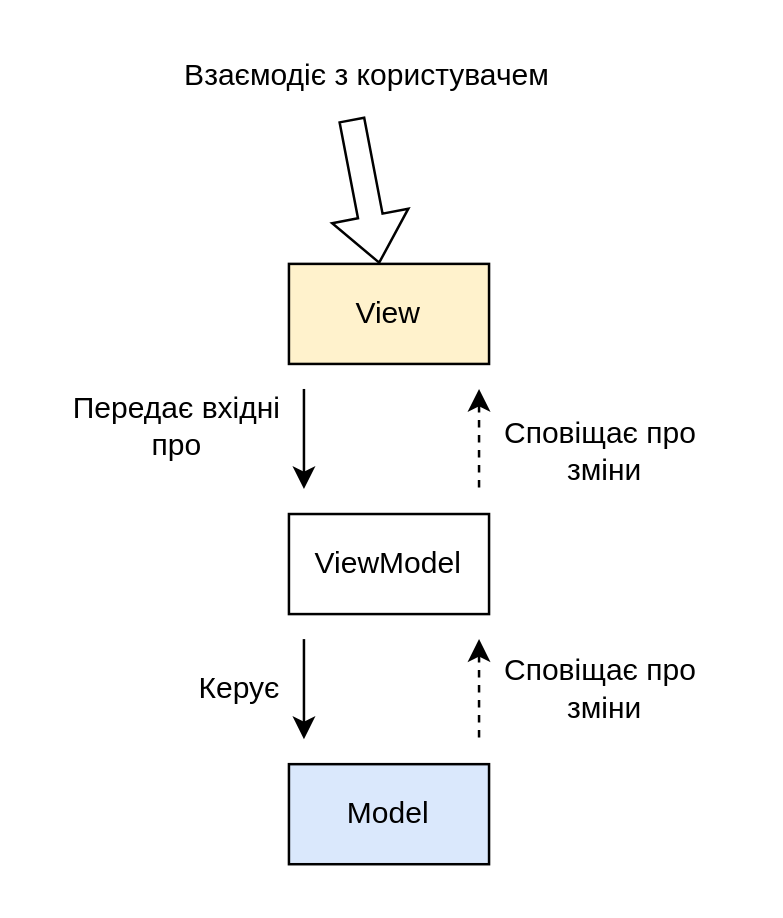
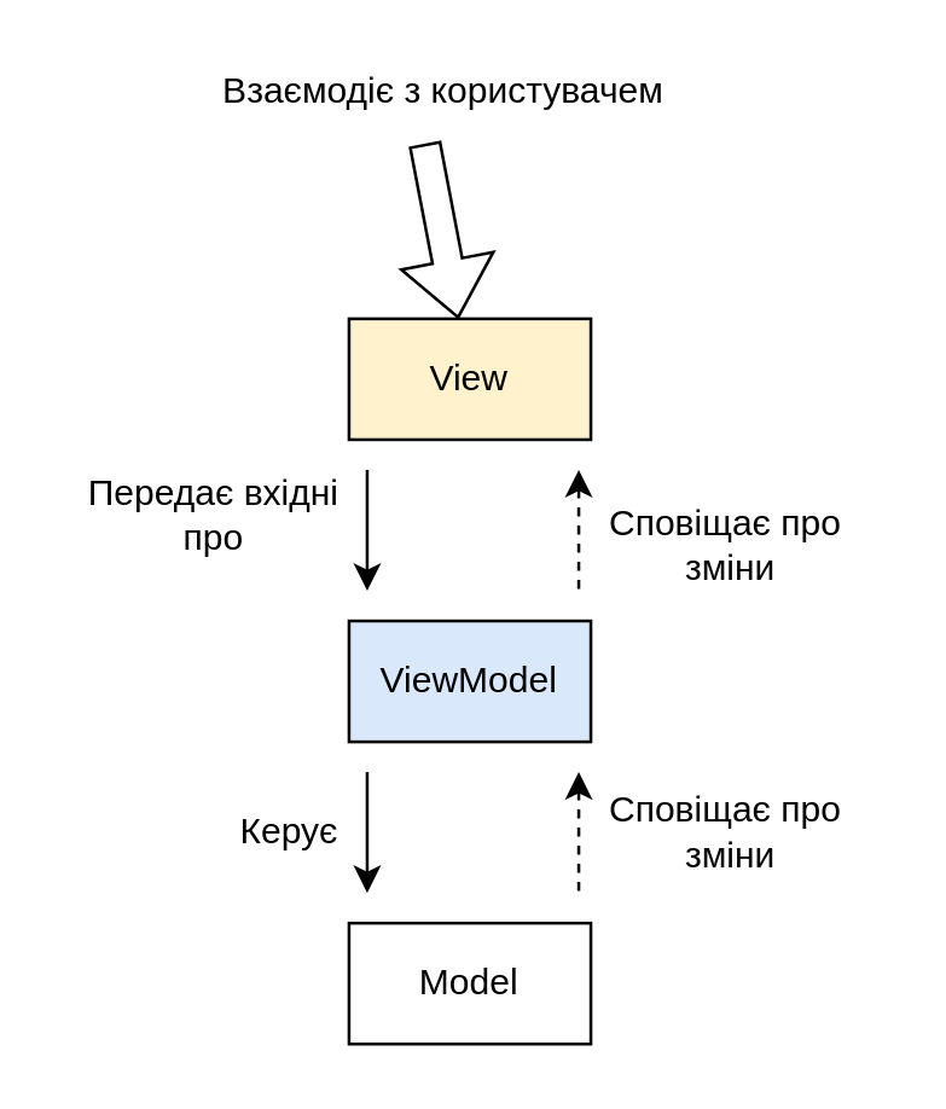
- <mxCell id="5" value="ViewModel" style="rounded=0;whiteSpace=wrap;html=1;" vertex="1" parent="1"><mxGeometry x="115" y="205" width="80" height="40" as="geometry" /></mxCell>
+ <mxCell id="5" value="ViewModel" style="rounded=0;whiteSpace=wrap;html=1;fillColor=#dae8fc;" vertex="1" parent="1"><mxGeometry x="115" y="205" width="80" height="40" as="geometry" /></mxCell>
- <mxCell id="6" value="Model" style="rounded=0;whiteSpace=wrap;html=1;fillColor=#dae8fc;" vertex="1" parent="1"><mxGeometry x="115" y="305" width="80" height="40" as="geometry" /></mxCell>
+ <mxCell id="6" value="Model" style="rounded=0;whiteSpace=wrap;html=1;" vertex="1" parent="1"><mxGeometry x="115" y="305" width="80" height="40" as="geometry" /></mxCell>
